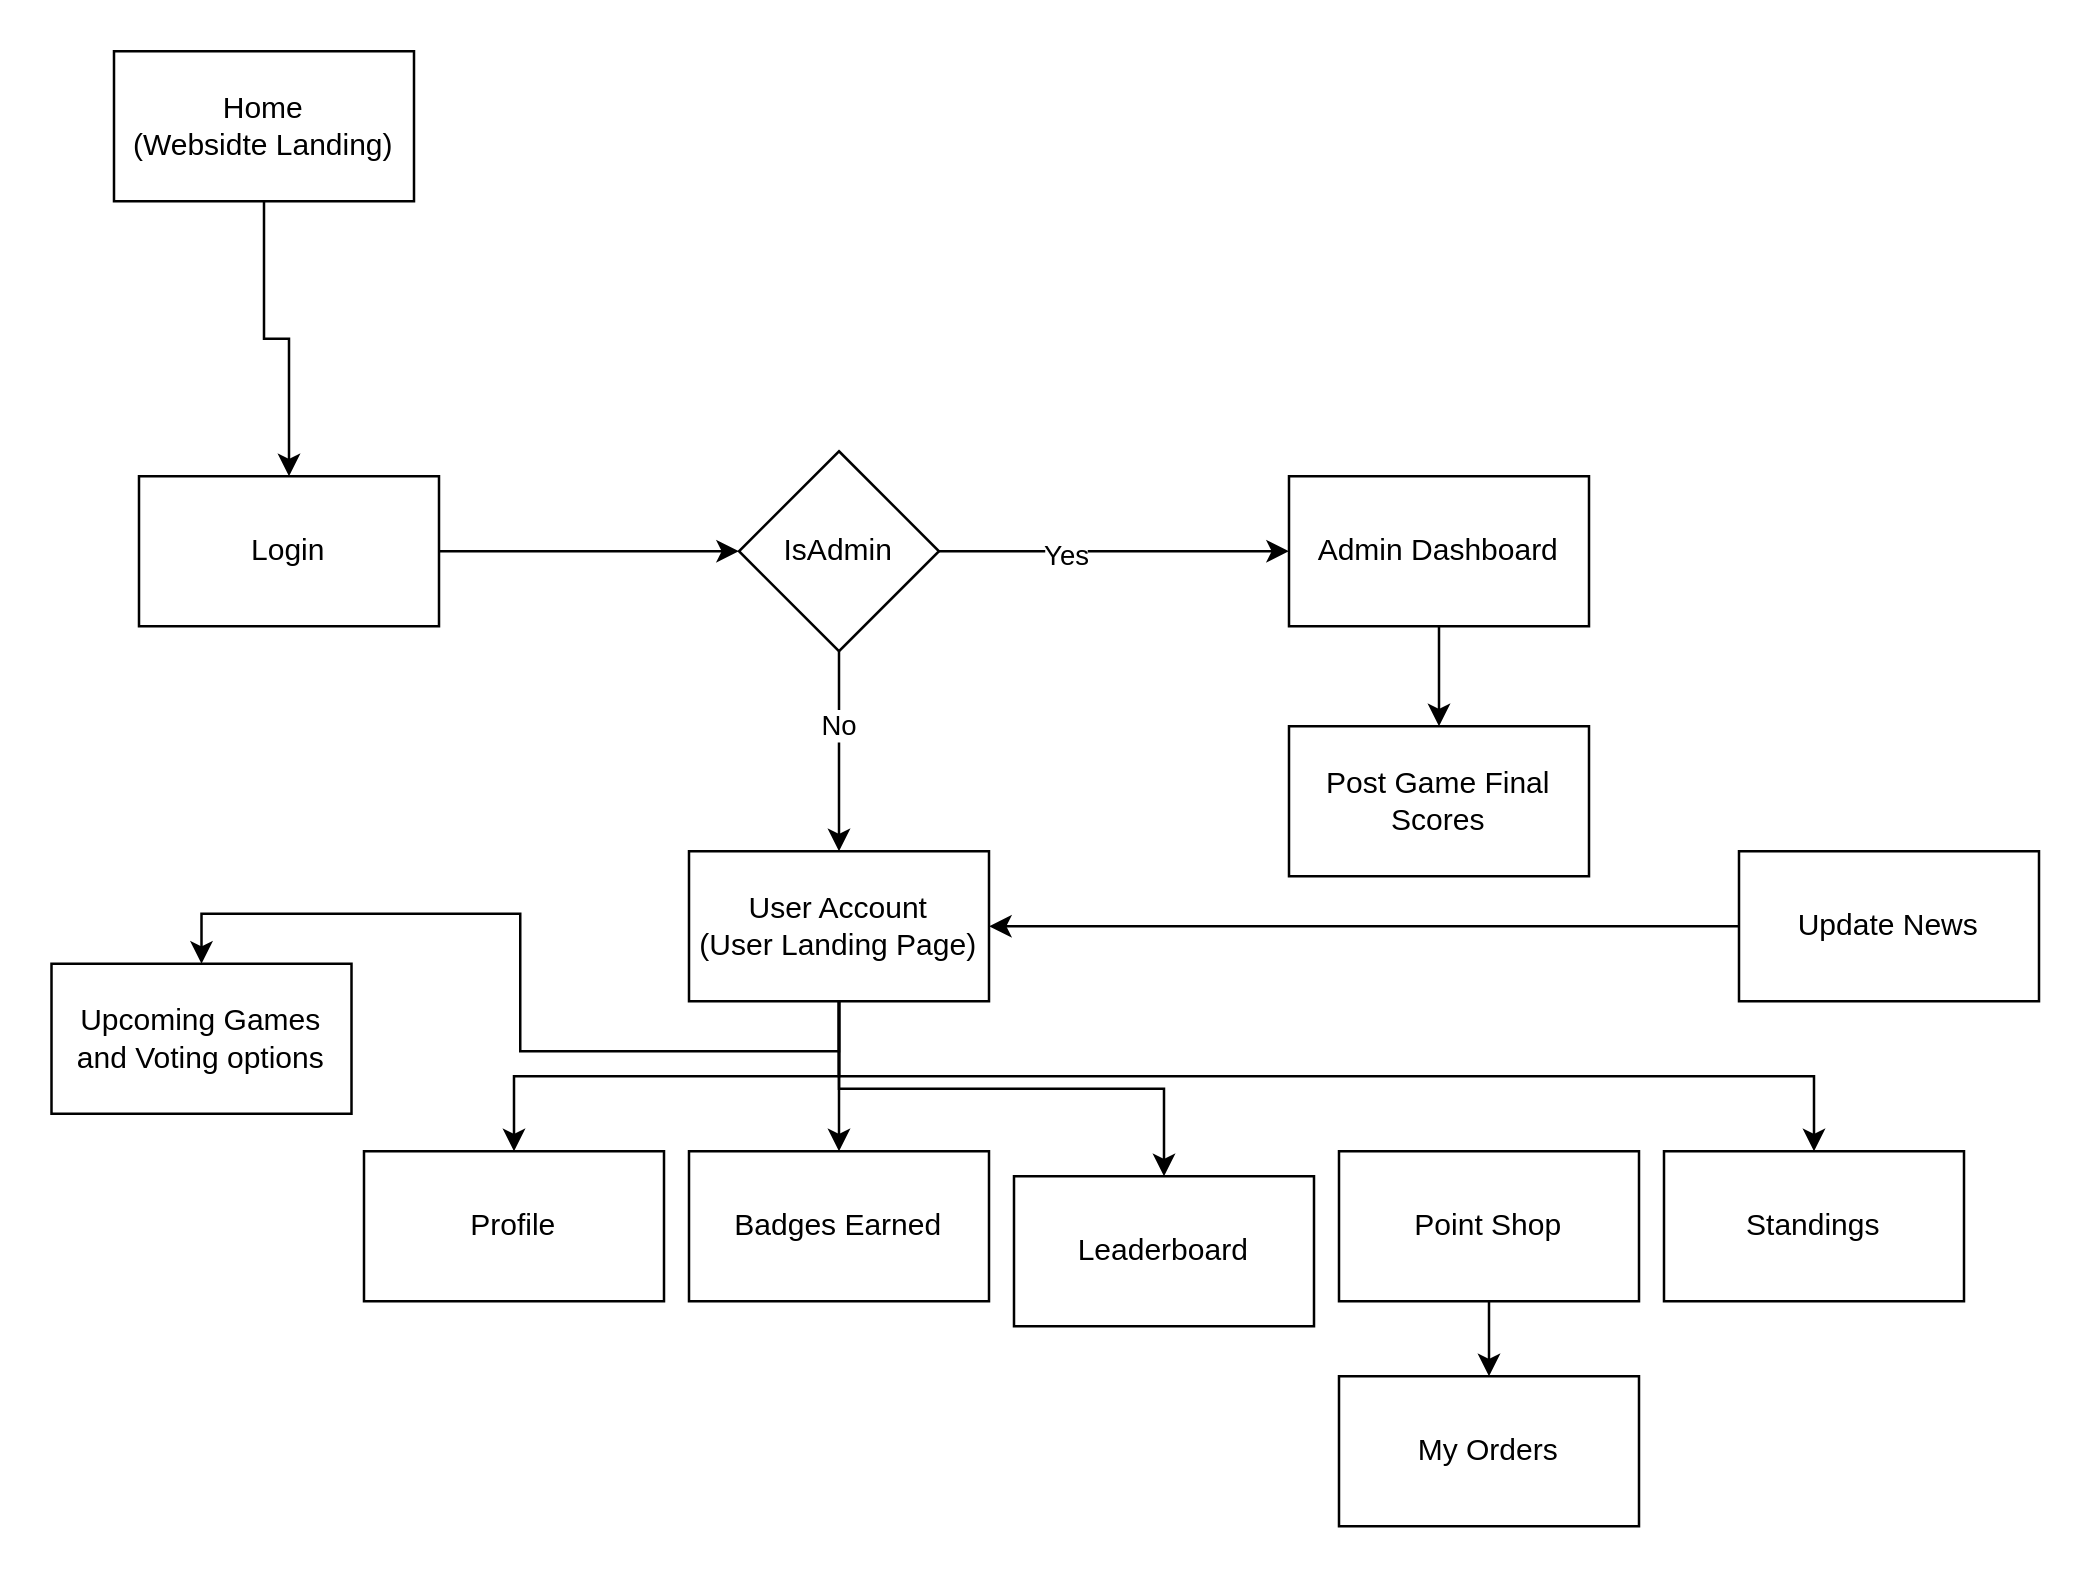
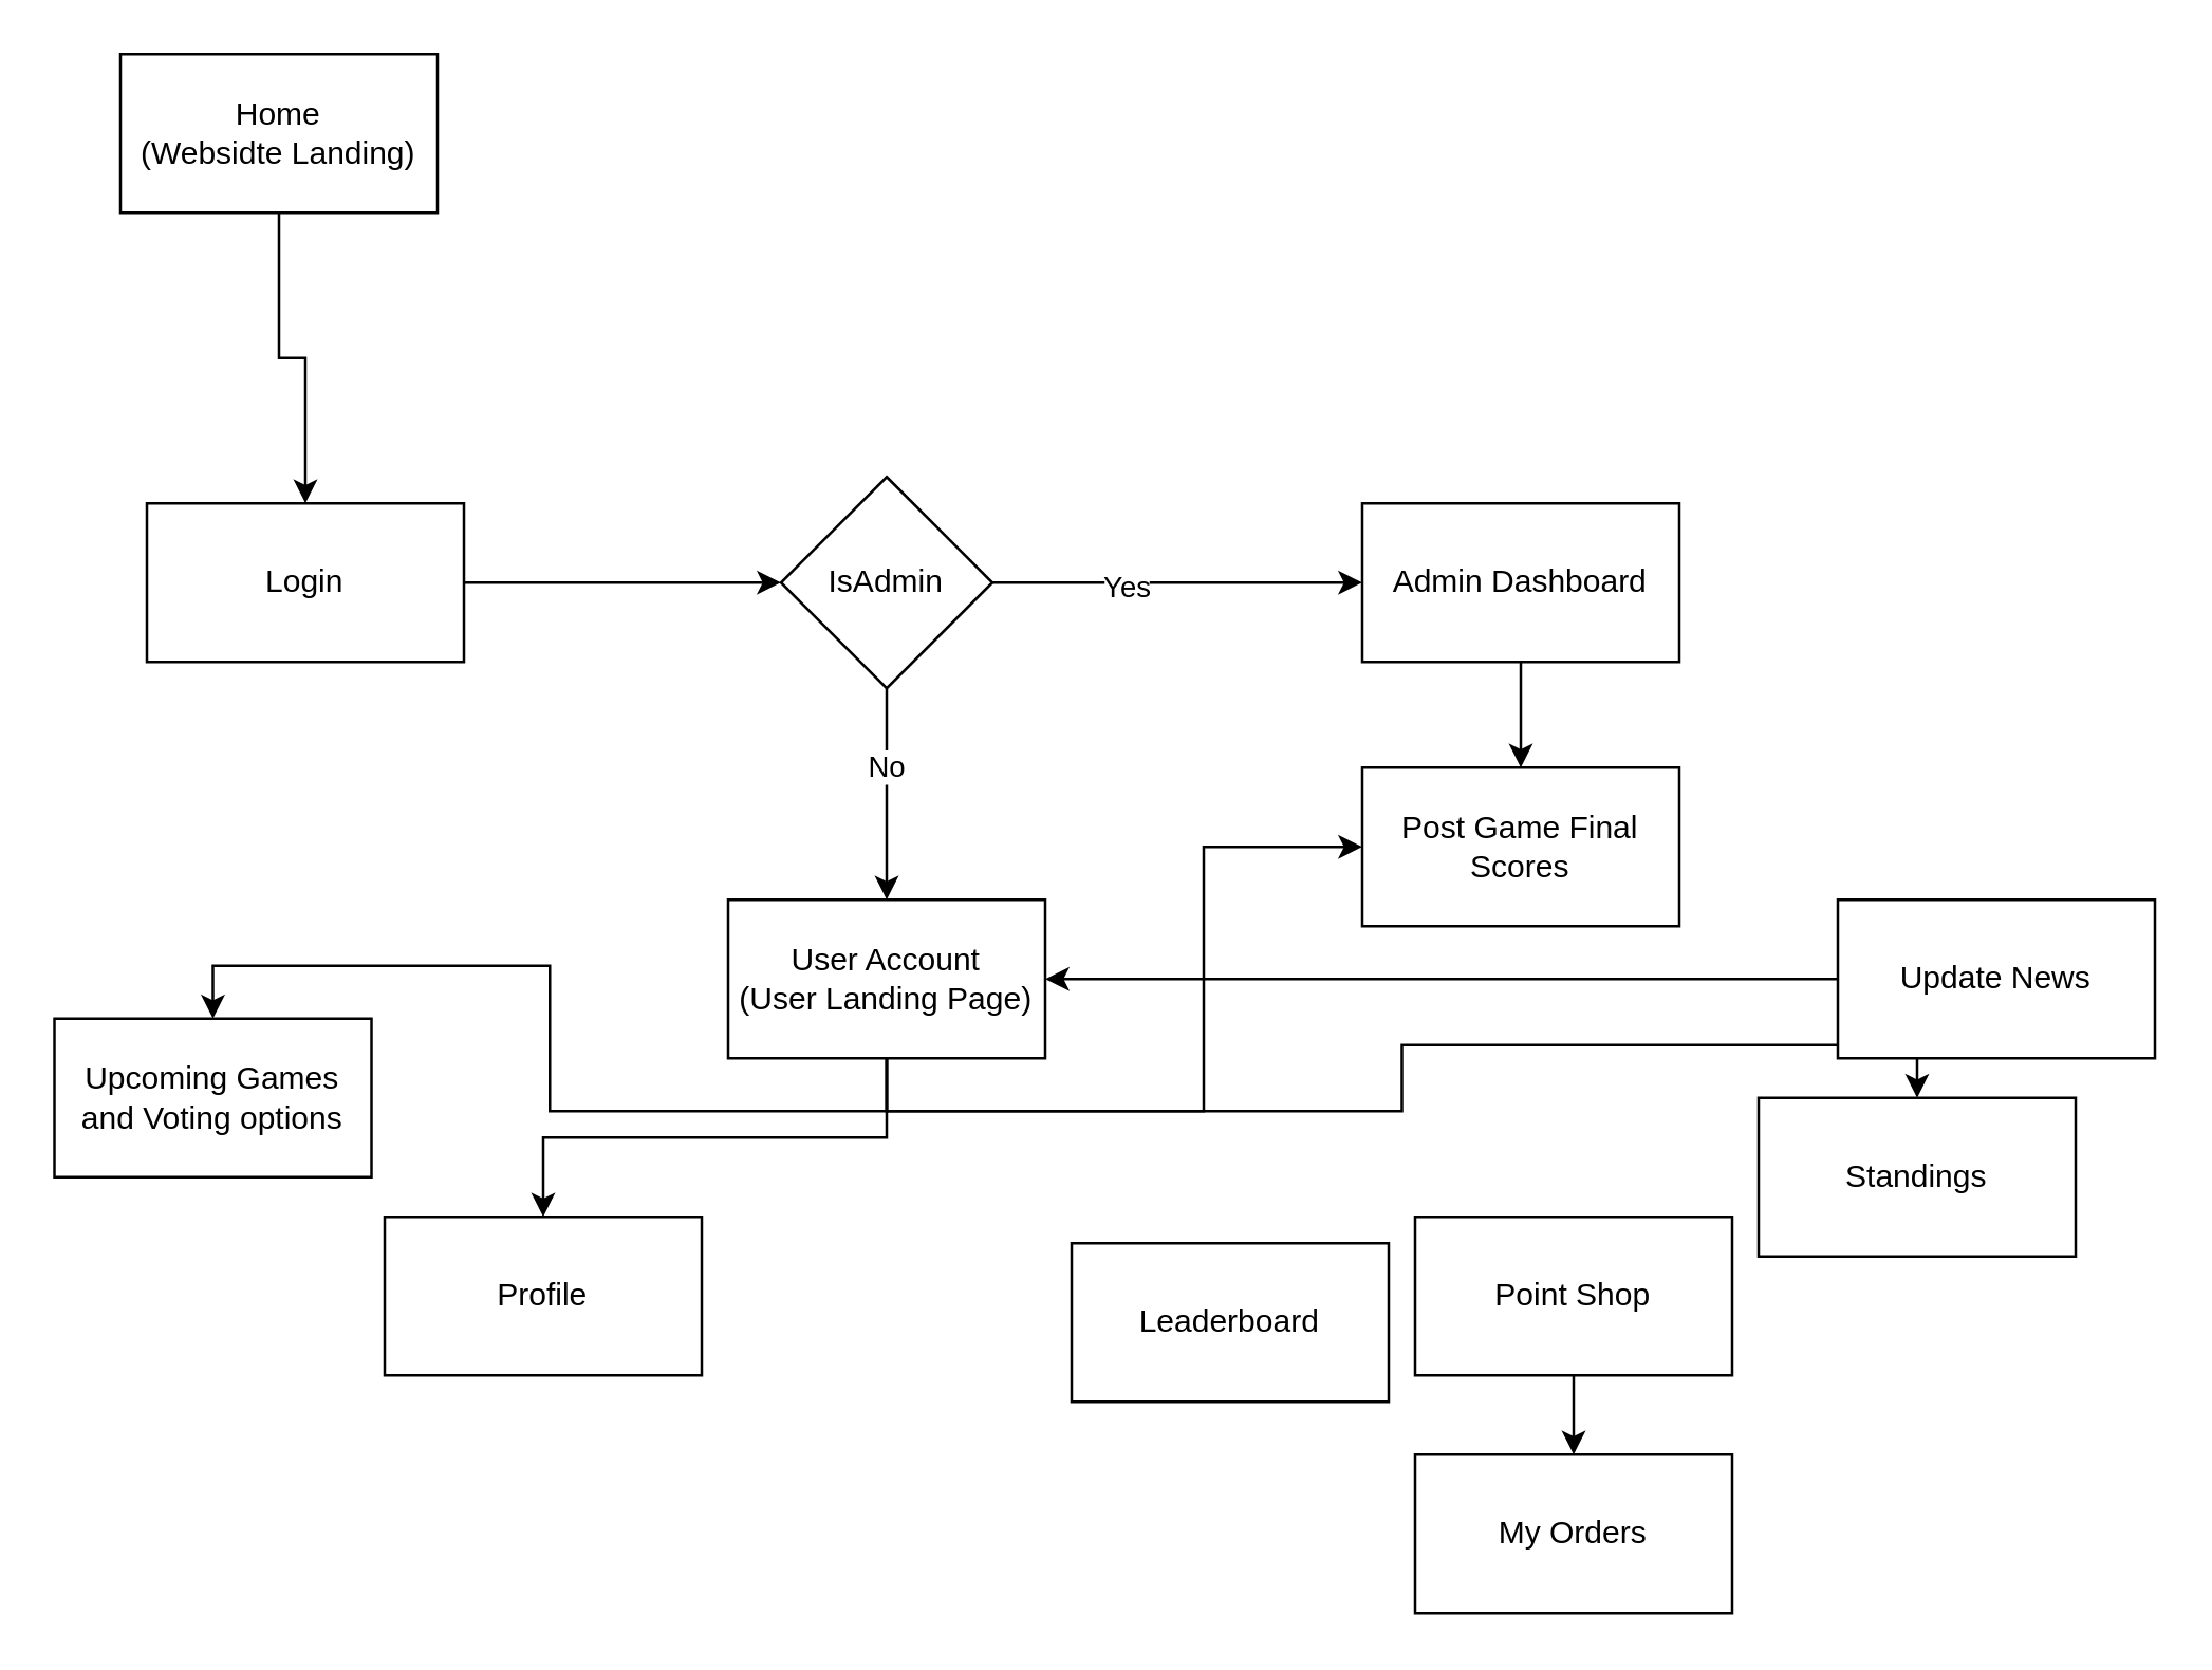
- <mxCell id="15" style="edgeStyle=orthogonalEdgeStyle;rounded=0;orthogonalLoop=1;jettySize=auto;html=1;exitX=0.5;exitY=1;exitDx=0;exitDy=0;" parent="1" source="18" target="23" edge="1"><mxGeometry relative="1" as="geometry" /></mxCell>
+ <mxCell id="15" style="edgeStyle=orthogonalEdgeStyle;rounded=0;orthogonalLoop=1;jettySize=auto;html=1;exitX=0.5;exitY=1;exitDx=0;exitDy=0;" parent="1" source="18" target="26" edge="1"><mxGeometry relative="1" as="geometry" /></mxCell>
- <mxCell id="16" style="edgeStyle=orthogonalEdgeStyle;rounded=0;orthogonalLoop=1;jettySize=auto;html=1;exitX=0.5;exitY=1;exitDx=0;exitDy=0;entryX=0.5;entryY=0;entryDx=0;entryDy=0;" parent="1" source="18" target="24" edge="1"><mxGeometry relative="1" as="geometry" /></mxCell>
- <mxCell id="24" value="Badges Earned" style="rounded=0;whiteSpace=wrap;html=1;" parent="1" vertex="1"><mxGeometry x="275" y="460" width="120" height="60" as="geometry" /></mxCell>
- <mxCell id="29" value="Standings" style="rounded=0;whiteSpace=wrap;html=1;" vertex="1" parent="1"><mxGeometry x="665" y="460" width="120" height="60" as="geometry" /></mxCell>
+ <mxCell id="29" value="Standings" style="rounded=0;whiteSpace=wrap;html=1;" vertex="1" parent="1"><mxGeometry x="665" y="415" width="120" height="60" as="geometry" /></mxCell>
